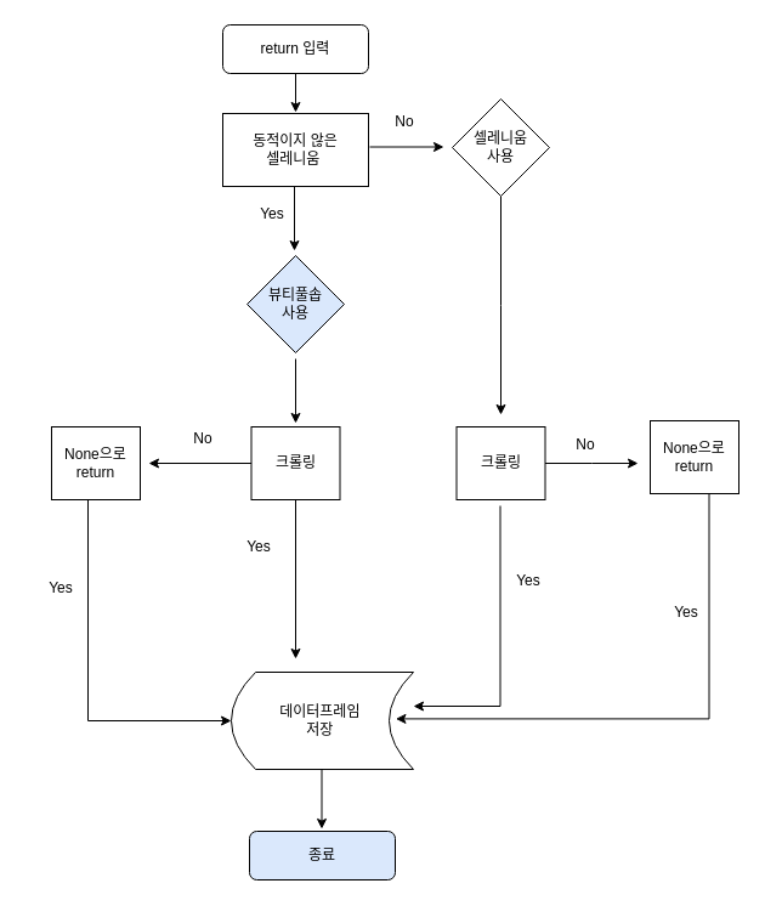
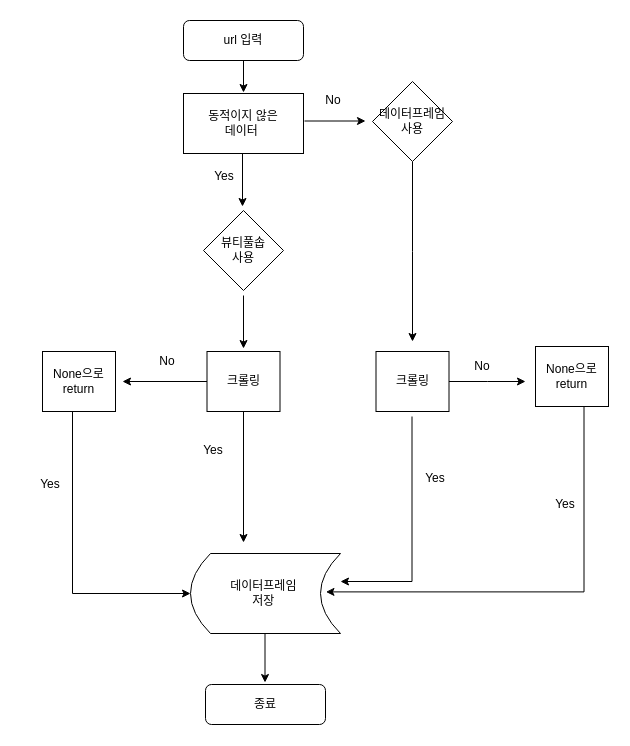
- <mxCell id="2" value="return 입력" style="rounded=1;whiteSpace=wrap;html=1;fontSize=12;glass=0;strokeWidth=1;shadow=0;" parent="1" vertex="1"><mxGeometry x="183" y="20" width="120" height="40" as="geometry" /></mxCell>
+ <mxCell id="2" value="url 입력" style="rounded=1;whiteSpace=wrap;html=1;fontSize=12;glass=0;strokeWidth=1;shadow=0;" parent="1" vertex="1"><mxGeometry x="183" y="20" width="120" height="40" as="geometry" /></mxCell>
- <mxCell id="10" value="셀레니움 &lt;br&gt;사용" style="rhombus;whiteSpace=wrap;html=1;" vertex="1" parent="1"><mxGeometry x="372" y="81" width="80" height="80" as="geometry" /></mxCell>
+ <mxCell id="10" value="데이터프레임 &lt;br&gt;사용" style="rhombus;whiteSpace=wrap;html=1;" vertex="1" parent="1"><mxGeometry x="372" y="81" width="80" height="80" as="geometry" /></mxCell>
- <mxCell id="3" value="동적이지 않은 &lt;br&gt;셀레니움&amp;nbsp;" style="rounded=0;whiteSpace=wrap;html=1;" vertex="1" parent="1"><mxGeometry x="183" y="93" width="120" height="60" as="geometry" /></mxCell>
+ <mxCell id="3" value="동적이지 않은 &lt;br&gt;데이터&amp;nbsp;" style="rounded=0;whiteSpace=wrap;html=1;" vertex="1" parent="1"><mxGeometry x="183" y="93" width="120" height="60" as="geometry" /></mxCell>
- <mxCell id="8" value="뷰티풀솝 &lt;br&gt;사용" style="rhombus;whiteSpace=wrap;html=1;fillColor=#dae8fc;" vertex="1" parent="1"><mxGeometry x="203" y="210" width="80" height="80" as="geometry" /></mxCell>
+ <mxCell id="8" value="뷰티풀솝 &lt;br&gt;사용" style="rhombus;whiteSpace=wrap;html=1;" vertex="1" parent="1"><mxGeometry x="203" y="210" width="80" height="80" as="geometry" /></mxCell>
- <mxCell id="31" value="종료" style="rounded=1;whiteSpace=wrap;html=1;fontSize=12;glass=0;strokeWidth=1;shadow=0;fillColor=#dae8fc;" vertex="1" parent="1"><mxGeometry x="205" y="684" width="120" height="40" as="geometry" /></mxCell>
+ <mxCell id="31" value="종료" style="rounded=1;whiteSpace=wrap;html=1;fontSize=12;glass=0;strokeWidth=1;shadow=0;" vertex="1" parent="1"><mxGeometry x="205" y="684" width="120" height="40" as="geometry" /></mxCell>
